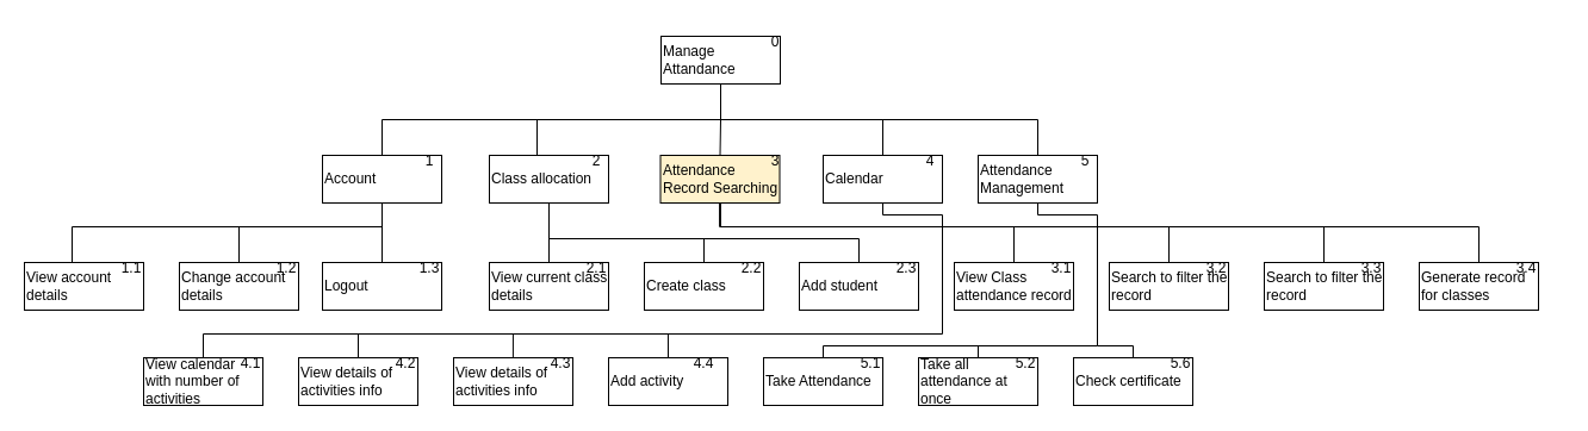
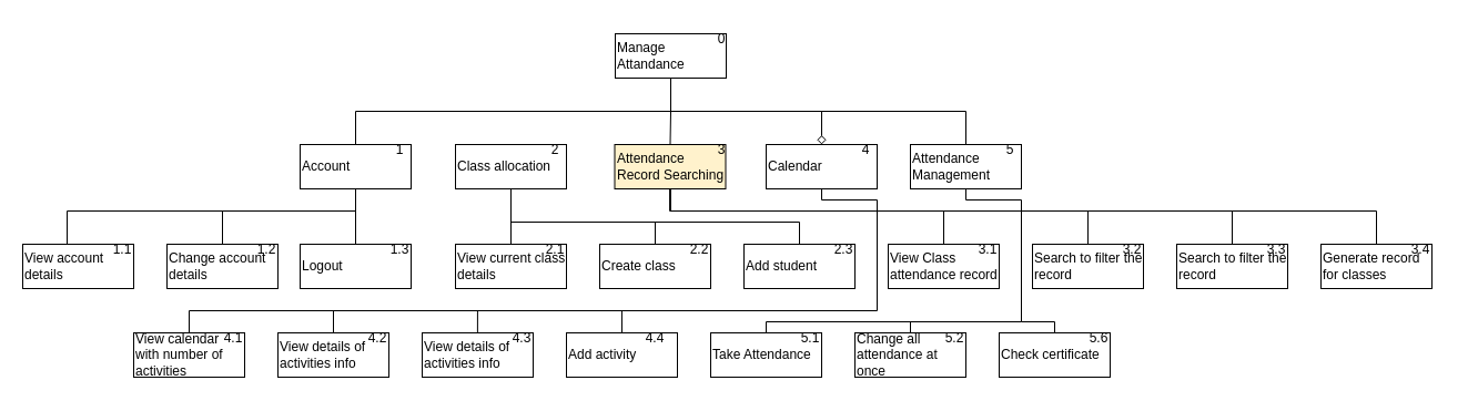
- <mxCell id="11" style="edgeStyle=orthogonalEdgeStyle;rounded=0;orthogonalLoop=1;jettySize=auto;html=1;endArrow=none;endFill=0;" edge="1" parent="1" source="3" target="5"><mxGeometry relative="1" as="geometry"><mxPoint x="614" y="80" as="sourcePoint" /><mxPoint x="880" y="140" as="targetPoint" /><Array as="points"><mxPoint x="604" y="100" /><mxPoint x="450" y="100" /></Array></mxGeometry></mxCell>
- <mxCell id="9" style="edgeStyle=orthogonalEdgeStyle;rounded=0;orthogonalLoop=1;jettySize=auto;html=1;endArrow=none;endFill=0;" edge="1" parent="1" source="3" target="7"><mxGeometry relative="1" as="geometry"><mxPoint x="614" y="80" as="sourcePoint" /><mxPoint x="613.524" y="140" as="targetPoint" /><Array as="points"><mxPoint x="604" y="100" /><mxPoint x="740" y="100" /></Array></mxGeometry></mxCell>
+ <mxCell id="9" style="edgeStyle=orthogonalEdgeStyle;rounded=0;orthogonalLoop=1;jettySize=auto;html=1;endArrow=diamond;endFill=0;" edge="1" parent="1" source="3" target="7"><mxGeometry relative="1" as="geometry"><mxPoint x="614" y="80" as="sourcePoint" /><mxPoint x="613.524" y="140" as="targetPoint" /><Array as="points"><mxPoint x="604" y="100" /><mxPoint x="740" y="100" /></Array></mxGeometry></mxCell>
- <mxCell id="42" value="Take all attendance at once" style="whiteSpace=wrap;html=1;align=left;" vertex="1" parent="1"><mxGeometry x="770" y="300" width="100" height="40" as="geometry" /></mxCell>
+ <mxCell id="42" value="Change all attendance at once" style="whiteSpace=wrap;html=1;align=left;" vertex="1" parent="1"><mxGeometry x="770" y="300" width="100" height="40" as="geometry" /></mxCell>
